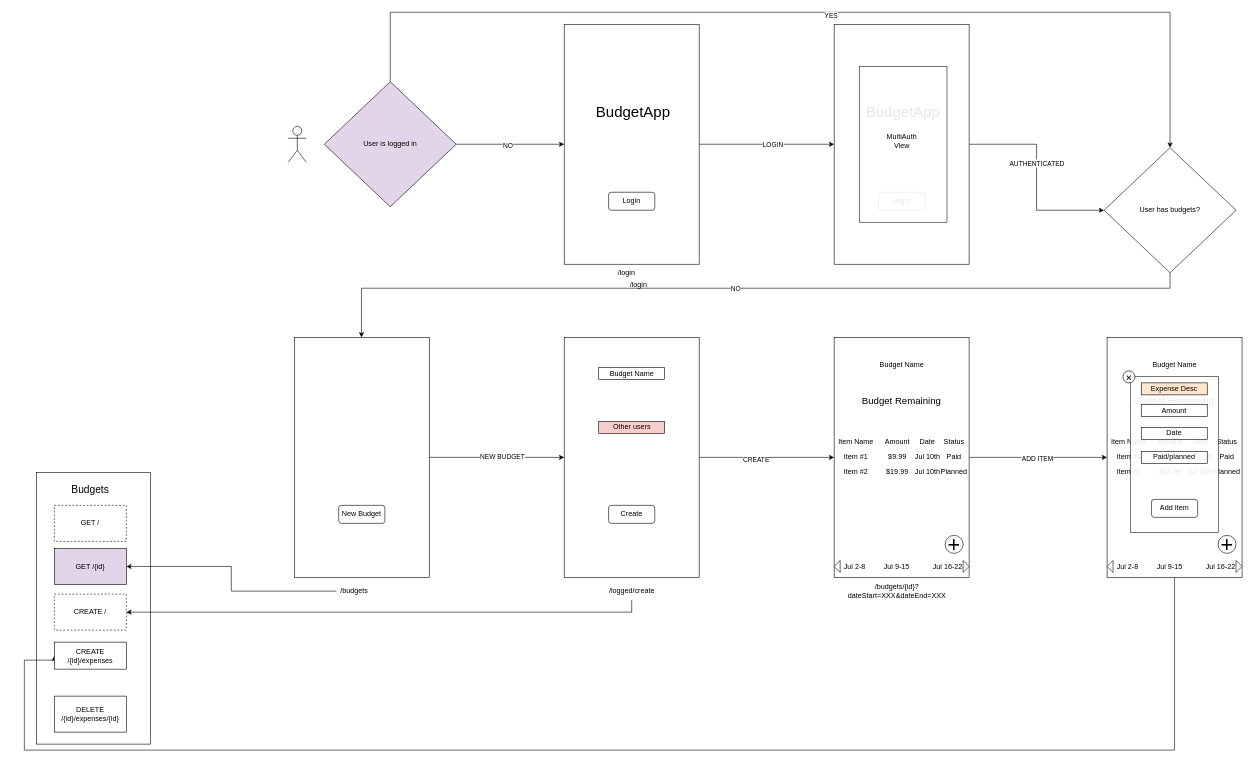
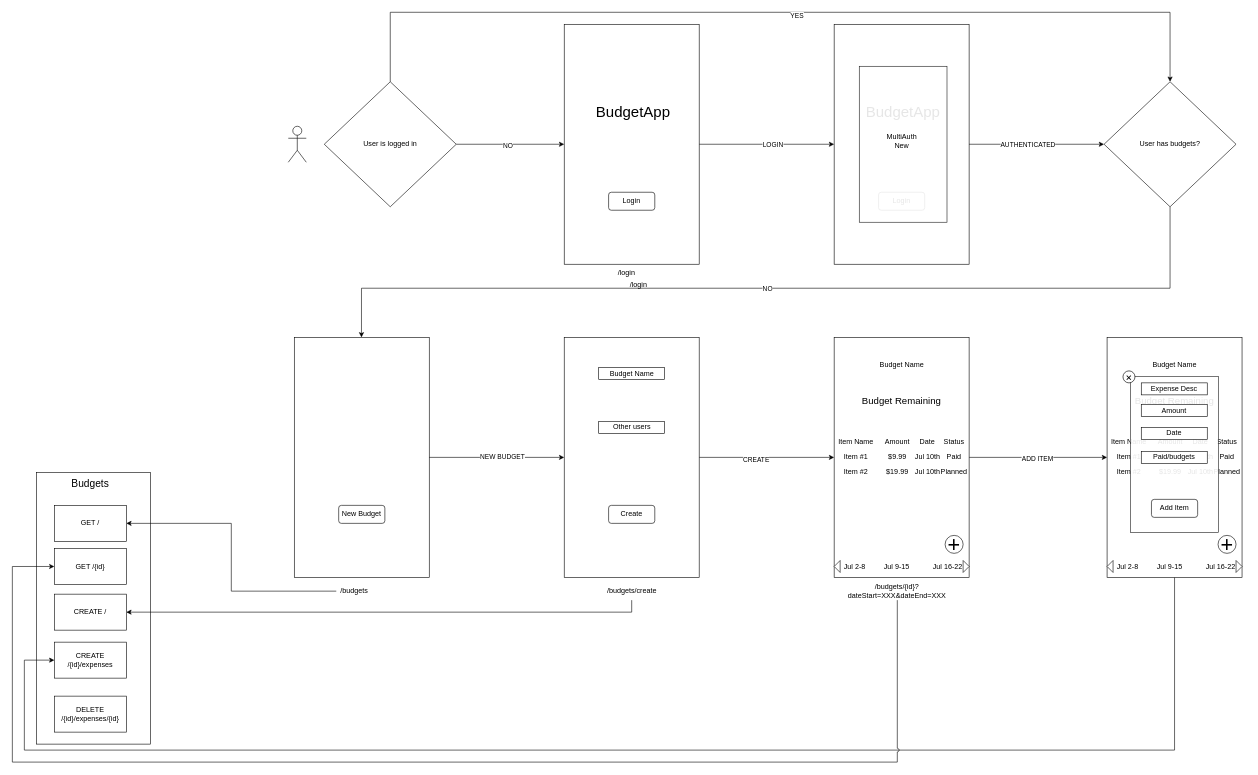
- <mxCell id="14" value="MultiAuth View" style="text;html=1;strokeColor=none;fillColor=none;align=center;verticalAlign=middle;whiteSpace=wrap;rounded=0;" vertex="1" parent="1"><mxGeometry x="1472.5" y="220" width="60" height="30" as="geometry" /></mxCell>
+ <mxCell id="14" value="MultiAuth New" style="text;html=1;strokeColor=none;fillColor=none;align=center;verticalAlign=middle;whiteSpace=wrap;rounded=0;" vertex="1" parent="1"><mxGeometry x="1472.5" y="220" width="60" height="30" as="geometry" /></mxCell>
- <mxCell id="19" value="User is logged in" style="rhombus;whiteSpace=wrap;html=1;fillColor=#e1d5e7;" vertex="1" parent="1"><mxGeometry x="540" y="135.79" width="220" height="208.42" as="geometry" /></mxCell>
+ <mxCell id="19" value="User is logged in" style="rhombus;whiteSpace=wrap;html=1;" vertex="1" parent="1"><mxGeometry x="540" y="135.79" width="220" height="208.42" as="geometry" /></mxCell>
- <mxCell id="25" value="User has budgets?" style="rhombus;whiteSpace=wrap;html=1;" vertex="1" parent="1"><mxGeometry x="1840" y="245.79" width="220" height="208.42" as="geometry" /></mxCell>
+ <mxCell id="25" value="User has budgets?" style="rhombus;whiteSpace=wrap;html=1;" vertex="1" parent="1"><mxGeometry x="1840" y="135.79" width="220" height="208.42" as="geometry" /></mxCell>
- <mxCell id="85" value="Expense Desc" style="rounded=0;whiteSpace=wrap;html=1;fillColor=#ffe6cc;" vertex="1" parent="1"><mxGeometry x="1902" y="637.79" width="110" height="20" as="geometry" /></mxCell>
+ <mxCell id="85" value="Expense Desc" style="rounded=0;whiteSpace=wrap;html=1;" vertex="1" parent="1"><mxGeometry x="1902" y="637.79" width="110" height="20" as="geometry" /></mxCell>
- <mxCell id="36" value="Other users" style="rounded=0;whiteSpace=wrap;html=1;fillColor=#f8cecc;" vertex="1" parent="1"><mxGeometry x="997.5" y="702" width="110" height="20" as="geometry" /></mxCell>
+ <mxCell id="36" value="Other users" style="rounded=0;whiteSpace=wrap;html=1;" vertex="1" parent="1"><mxGeometry x="997.5" y="702" width="110" height="20" as="geometry" /></mxCell>
- <mxCell id="88" value="Paid/planned" style="rounded=0;whiteSpace=wrap;html=1;" vertex="1" parent="1"><mxGeometry x="1902" y="752" width="110" height="20" as="geometry" /></mxCell>
+ <mxCell id="88" value="Paid/budgets" style="rounded=0;whiteSpace=wrap;html=1;" vertex="1" parent="1"><mxGeometry x="1902" y="752" width="110" height="20" as="geometry" /></mxCell>
- <mxCell id="102" value="Budgets" style="text;html=1;strokeColor=none;fillColor=none;align=center;verticalAlign=middle;whiteSpace=wrap;rounded=0;fontSize=17;" vertex="1" parent="1"><mxGeometry x="120" y="802" width="60" height="30" as="geometry" /></mxCell>
+ <mxCell id="102" value="Budgets" style="text;html=1;strokeColor=none;fillColor=none;align=center;verticalAlign=middle;whiteSpace=wrap;rounded=0;fontSize=17;" vertex="1" parent="1"><mxGeometry x="120" y="792" width="60" height="30" as="geometry" /></mxCell>
- <mxCell id="100" value="GET /" style="rounded=0;whiteSpace=wrap;html=1;dashed=1;" vertex="1" parent="1"><mxGeometry x="90" y="842" width="120" height="60" as="geometry" /></mxCell>
+ <mxCell id="100" value="GET /" style="rounded=0;whiteSpace=wrap;html=1;" vertex="1" parent="1"><mxGeometry x="90" y="842" width="120" height="60" as="geometry" /></mxCell>
- <mxCell id="103" value="GET /{id}" style="rounded=0;whiteSpace=wrap;html=1;fillColor=#e1d5e7;" vertex="1" parent="1"><mxGeometry x="90" y="913.88" width="120" height="60" as="geometry" /></mxCell>
+ <mxCell id="103" value="GET /{id}" style="rounded=0;whiteSpace=wrap;html=1;" vertex="1" parent="1"><mxGeometry x="90" y="913.88" width="120" height="60" as="geometry" /></mxCell>
- <mxCell id="93" style="edgeStyle=orthogonalEdgeStyle;rounded=0;orthogonalLoop=1;jettySize=auto;html=1;" edge="1" parent="1" source="94" target="103"><mxGeometry relative="1" as="geometry" /></mxCell>
+ <mxCell id="93" style="edgeStyle=orthogonalEdgeStyle;rounded=0;orthogonalLoop=1;jettySize=auto;html=1;entryX=1;entryY=0.5;entryDx=0;entryDy=0;" edge="1" parent="1" source="94" target="100"><mxGeometry relative="1" as="geometry" /></mxCell>
- <mxCell id="97" value="/logged/create" style="text;html=1;strokeColor=none;fillColor=none;align=center;verticalAlign=middle;whiteSpace=wrap;rounded=0;" vertex="1" parent="1"><mxGeometry x="1022.5" y="970" width="60" height="30" as="geometry" /></mxCell>
+ <mxCell id="97" value="/budgets/create" style="text;html=1;strokeColor=none;fillColor=none;align=center;verticalAlign=middle;whiteSpace=wrap;rounded=0;" vertex="1" parent="1"><mxGeometry x="1022.5" y="970" width="60" height="30" as="geometry" /></mxCell>
- <mxCell id="101" value="CREATE /" style="rounded=0;whiteSpace=wrap;html=1;dashed=1;" vertex="1" parent="1"><mxGeometry x="90" y="990" width="120" height="60" as="geometry" /></mxCell>
+ <mxCell id="101" value="CREATE /" style="rounded=0;whiteSpace=wrap;html=1;" vertex="1" parent="1"><mxGeometry x="90" y="990" width="120" height="60" as="geometry" /></mxCell>
+ <mxCell id="98" style="edgeStyle=orthogonalEdgeStyle;rounded=0;orthogonalLoop=1;jettySize=auto;html=1;entryX=0;entryY=0.5;entryDx=0;entryDy=0;jumpStyle=arc;" edge="1" parent="1" source="99" target="103"><mxGeometry relative="1" as="geometry"><Array as="points"><mxPoint x="1495" y="1270" /><mxPoint x="20" y="1270" /><mxPoint x="20" y="944" /></Array></mxGeometry></mxCell>
- <mxCell id="104" value="CREATE /{id}/expenses" style="rounded=0;whiteSpace=wrap;html=1;" vertex="1" parent="1"><mxGeometry x="90" y="1070" width="120" height="45" as="geometry" /></mxCell>
+ <mxCell id="104" value="CREATE /{id}/expenses" style="rounded=0;whiteSpace=wrap;html=1;" vertex="1" parent="1"><mxGeometry x="90" y="1070" width="120" height="60" as="geometry" /></mxCell>
